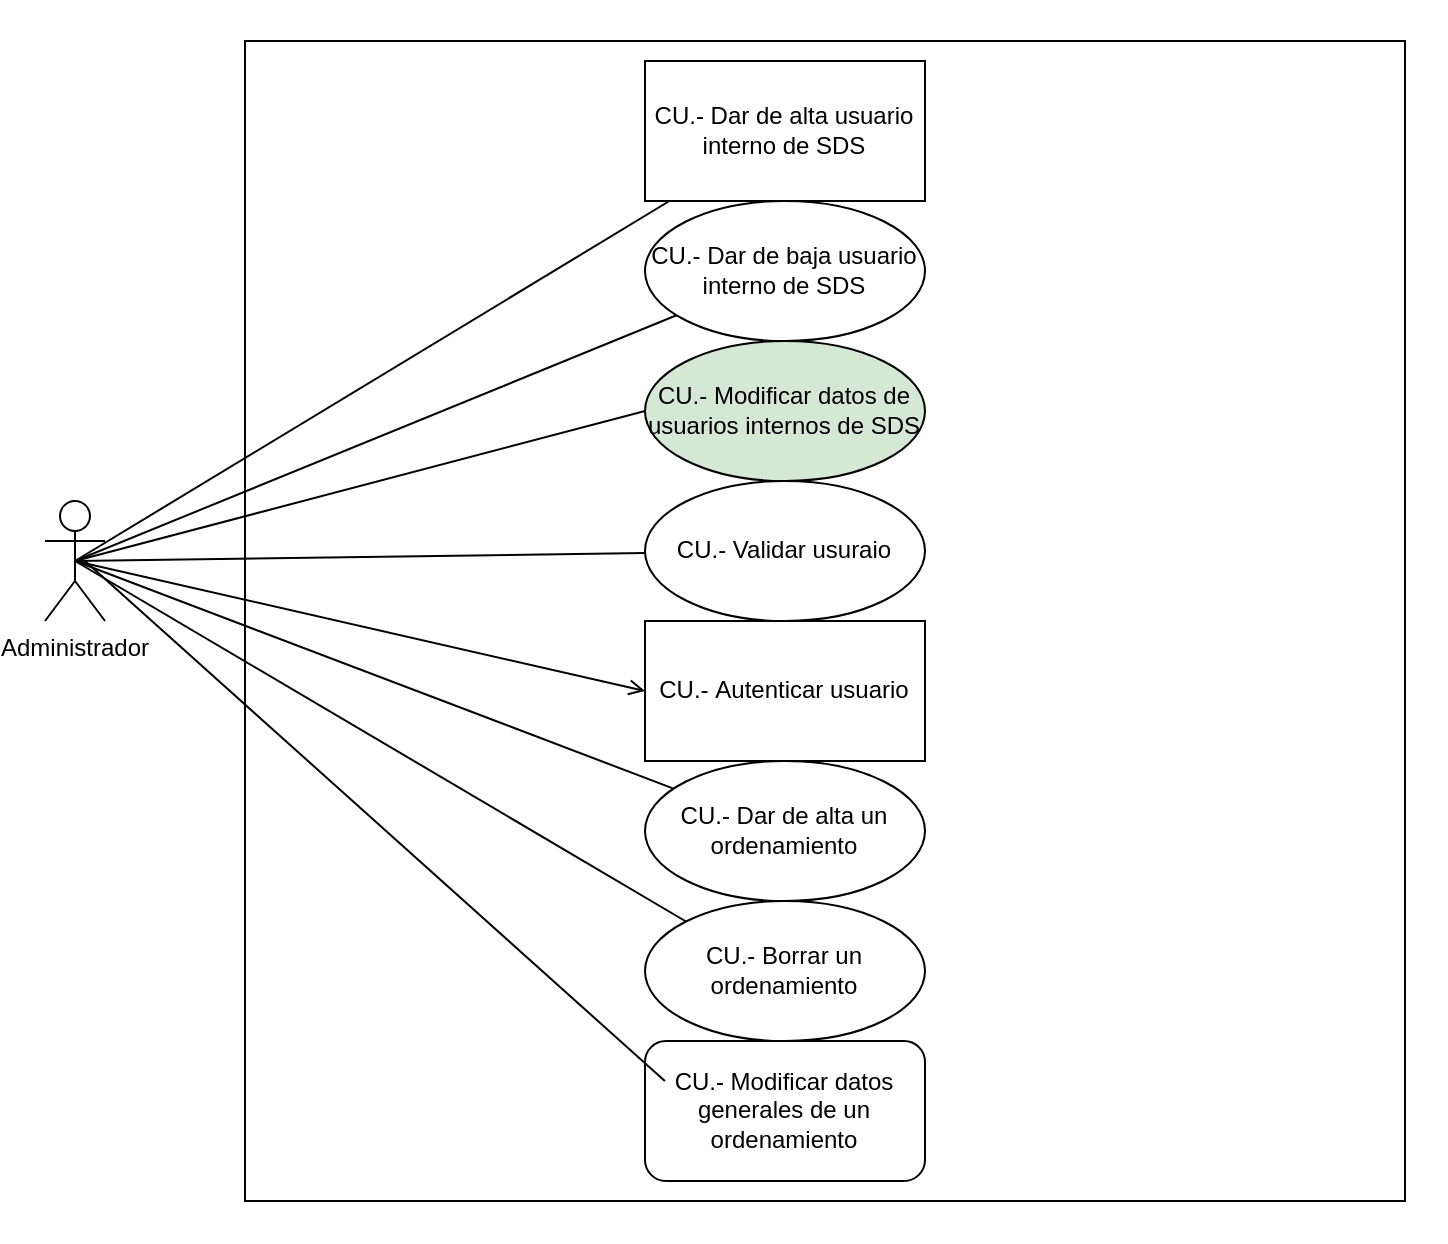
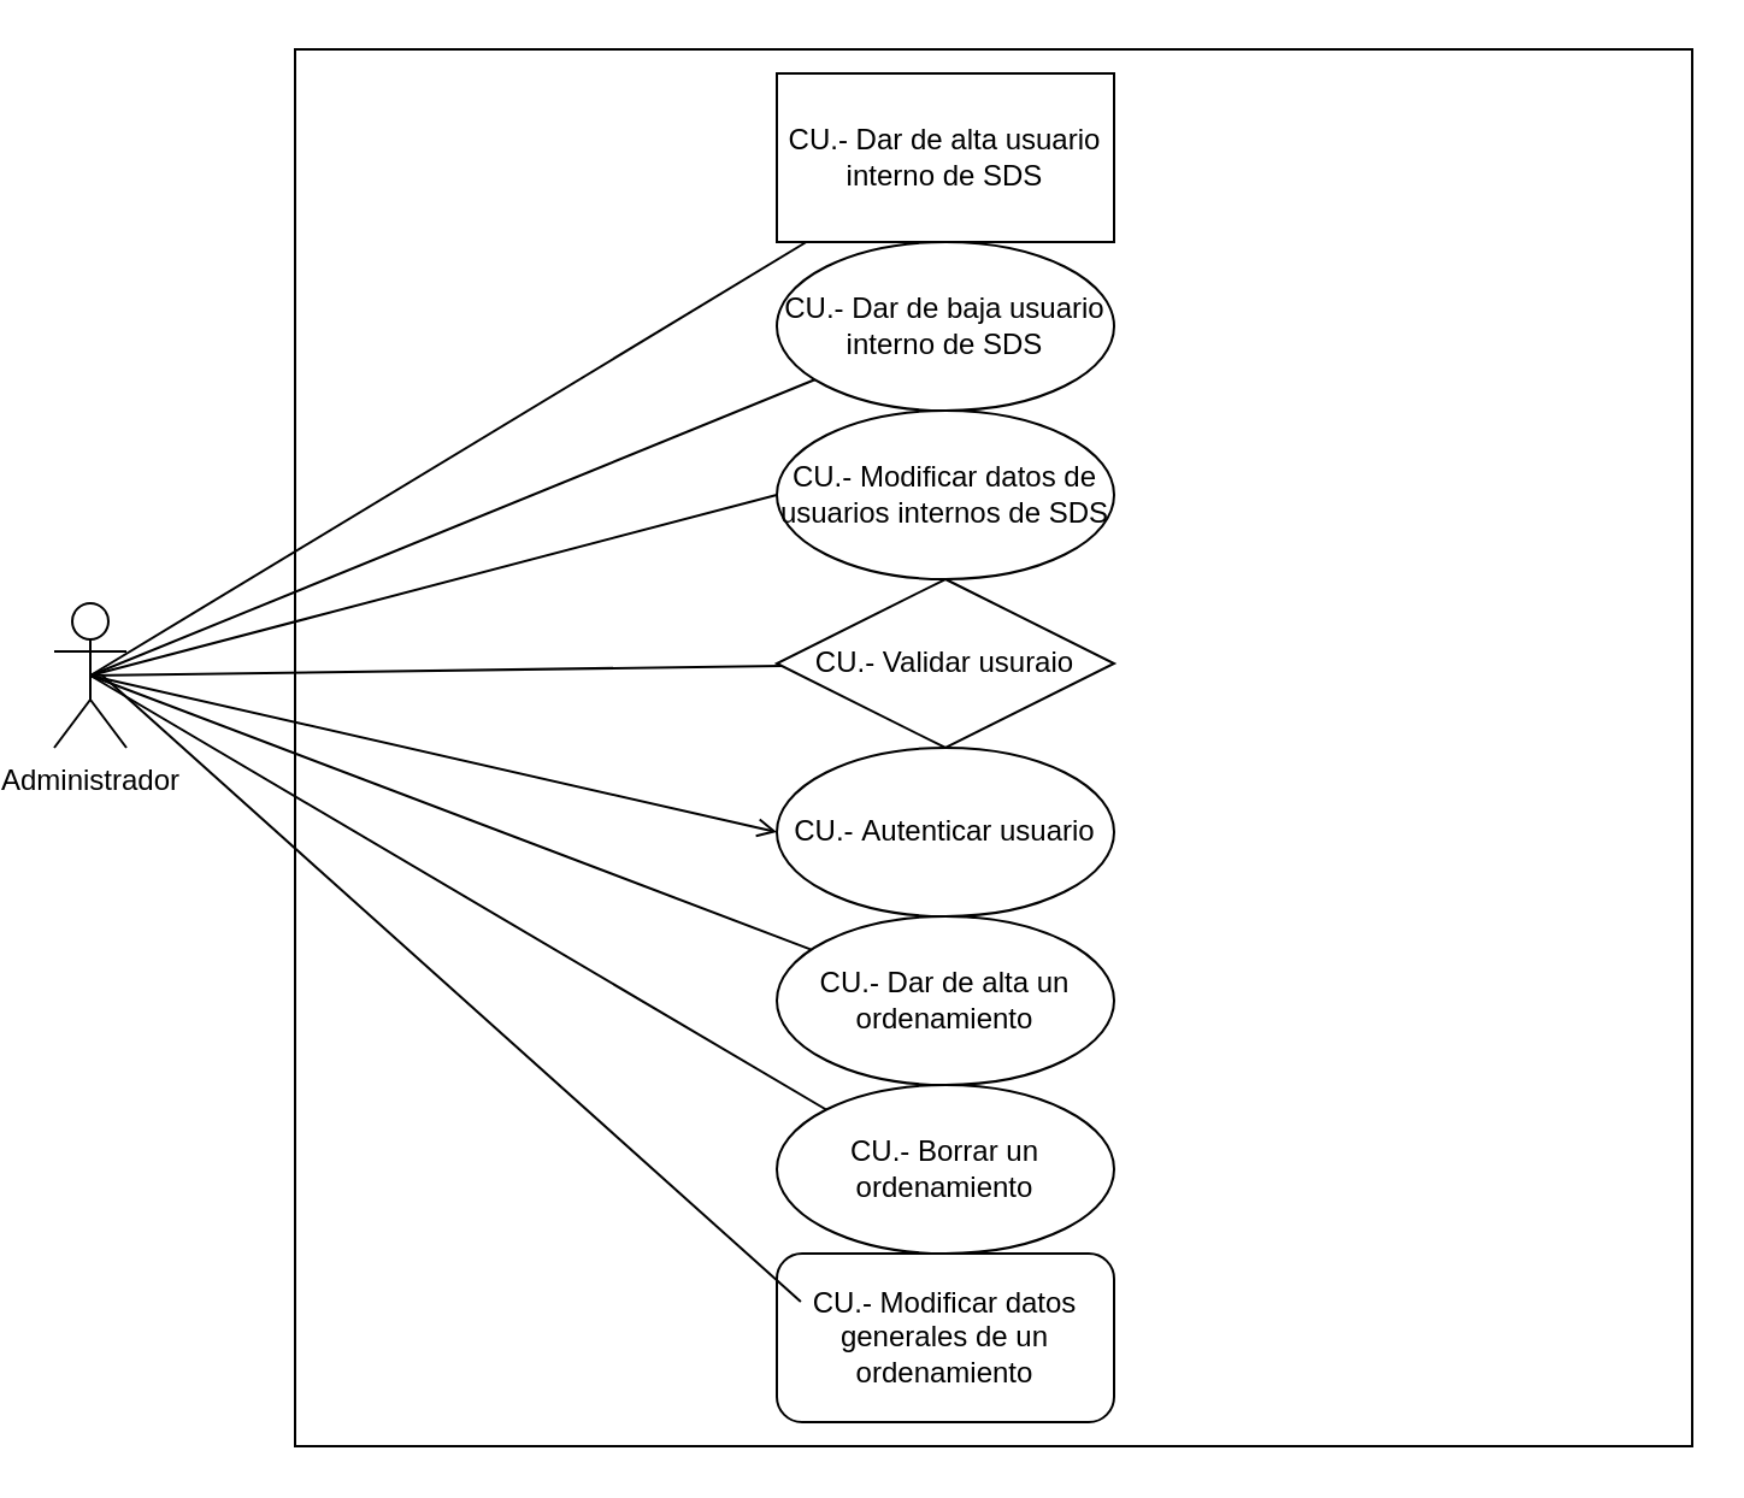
- <mxCell id="8" value="CU.-&amp;nbsp;Modificar datos de usuarios internos de SDS" style="ellipse;whiteSpace=wrap;html=1;fillColor=#d5e8d4;" vertex="1" parent="1"><mxGeometry x="320" y="170" width="140" height="70" as="geometry" /></mxCell>
+ <mxCell id="8" value="CU.-&amp;nbsp;Modificar datos de usuarios internos de SDS" style="ellipse;whiteSpace=wrap;html=1;" vertex="1" parent="1"><mxGeometry x="320" y="170" width="140" height="70" as="geometry" /></mxCell>
- <mxCell id="7" value="CU.-&amp;nbsp;Validar usuraio" style="ellipse;whiteSpace=wrap;html=1;" vertex="1" parent="1"><mxGeometry x="320" y="240" width="140" height="70" as="geometry" /></mxCell>
+ <mxCell id="7" value="CU.-&amp;nbsp;Validar usuraio" style="rhombus;whiteSpace=wrap;html=1;" vertex="1" parent="1"><mxGeometry x="320" y="240" width="140" height="70" as="geometry" /></mxCell>
- <mxCell id="5" value="CU.-&amp;nbsp;Autenticar usuario" style="whiteSpace=wrap;html=1;rounded=0;" vertex="1" parent="1"><mxGeometry x="320" y="310" width="140" height="70" as="geometry" /></mxCell>
+ <mxCell id="5" value="CU.-&amp;nbsp;Autenticar usuario" style="ellipse;whiteSpace=wrap;html=1;" vertex="1" parent="1"><mxGeometry x="320" y="310" width="140" height="70" as="geometry" /></mxCell>
